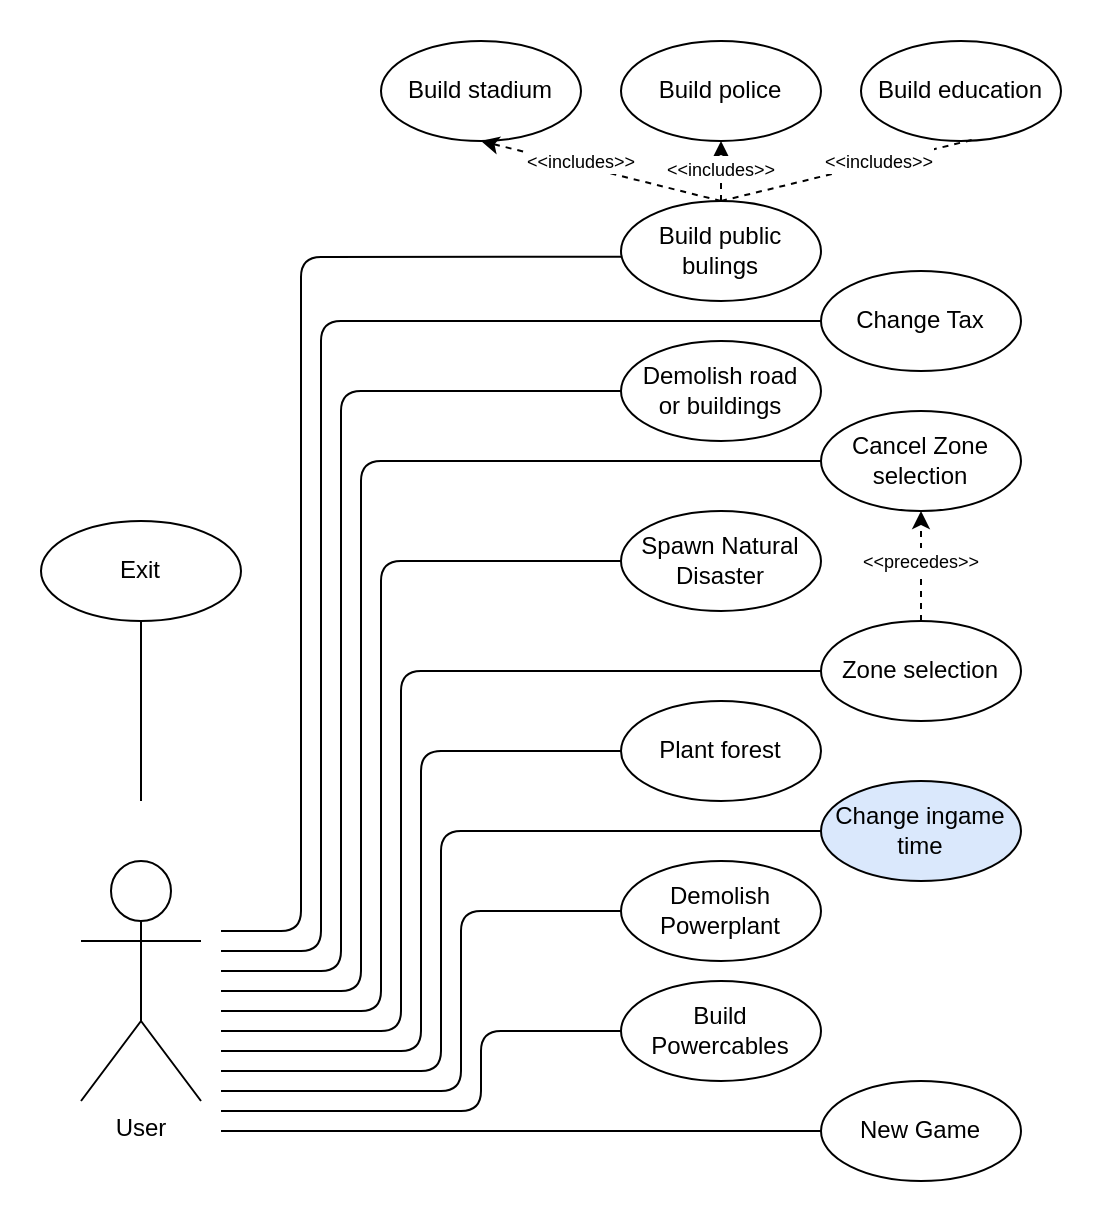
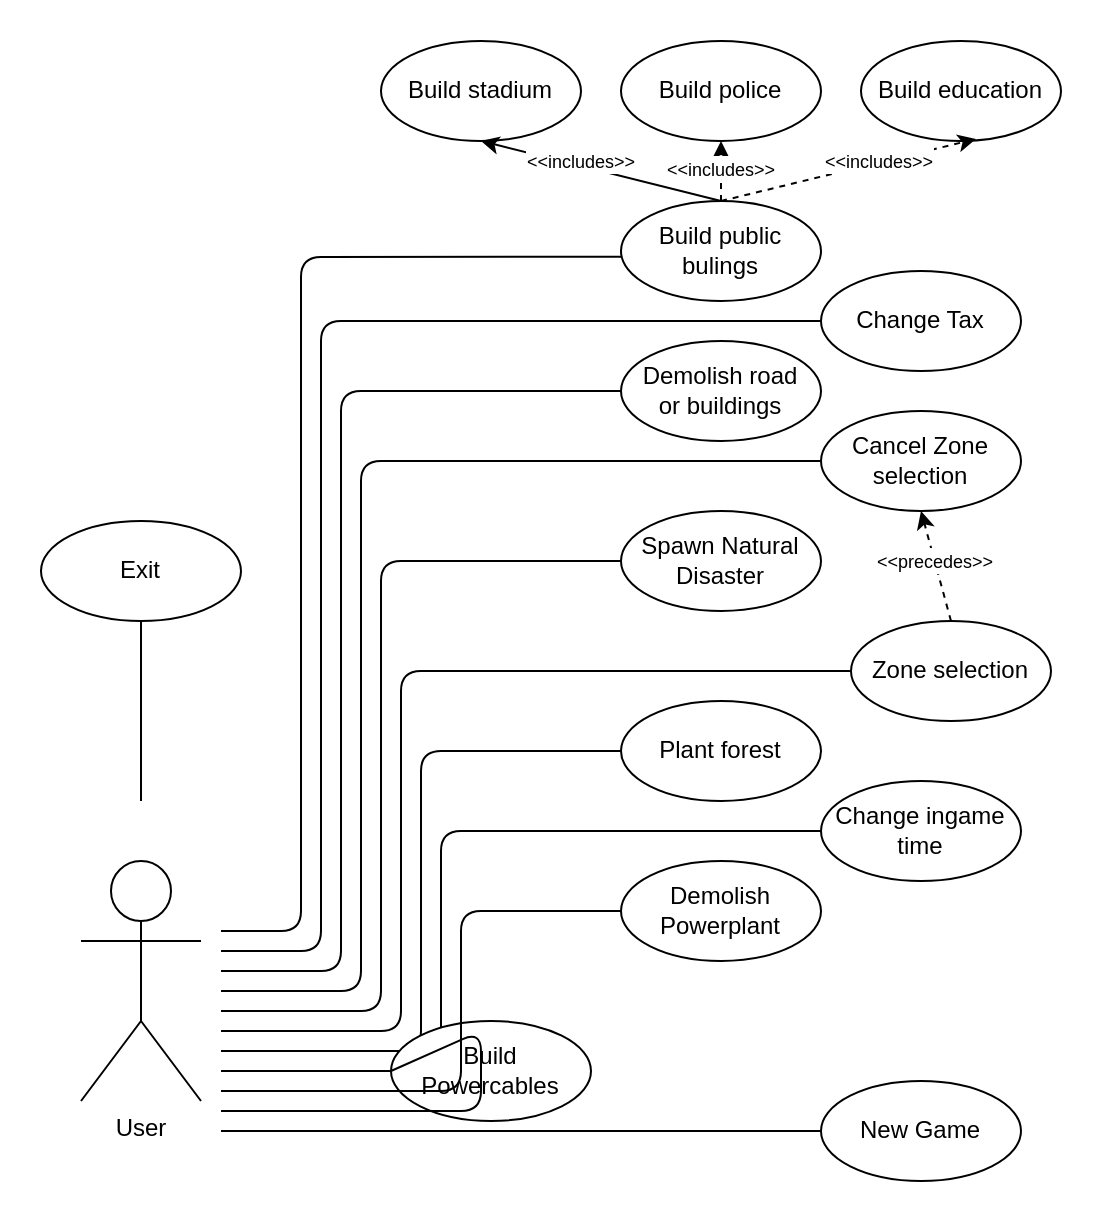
- <mxCell id="25" value="&lt;font style=&quot;font-size: 9px;&quot;&gt;&amp;lt;&amp;lt;includes&amp;gt;&amp;gt;&lt;/font&gt;" style="endArrow=none;dashed=1;html=1;rounded=0;exitX=0.5;exitY=0;exitDx=0;exitDy=0;startArrow=none;startFill=0;endFill=1;entryX=0.575;entryY=0.98;entryDx=0;entryDy=0;entryPerimeter=0;" parent="1" source="8" target="24" edge="1"><mxGeometry x="0.257" y="1" width="50" height="50" relative="1" as="geometry"><mxPoint x="409.52" y="115" as="sourcePoint" /><mxPoint x="460" y="70" as="targetPoint" /><Array as="points" /><mxPoint as="offset" /></mxGeometry></mxCell>
+ <mxCell id="25" value="&lt;font style=&quot;font-size: 9px;&quot;&gt;&amp;lt;&amp;lt;includes&amp;gt;&amp;gt;&lt;/font&gt;" style="endArrow=classic;dashed=1;html=1;rounded=0;exitX=0.5;exitY=0;exitDx=0;exitDy=0;startArrow=none;startFill=0;endFill=1;entryX=0.575;entryY=0.98;entryDx=0;entryDy=0;entryPerimeter=0;" parent="1" source="8" target="24" edge="1"><mxGeometry x="0.257" y="1" width="50" height="50" relative="1" as="geometry"><mxPoint x="409.52" y="115" as="sourcePoint" /><mxPoint x="460" y="70" as="targetPoint" /><Array as="points" /><mxPoint as="offset" /></mxGeometry></mxCell>
- <mxCell id="26" value="&lt;font style=&quot;font-size: 9px;&quot;&gt;&amp;lt;&amp;lt;includes&amp;gt;&amp;gt;&lt;/font&gt;" style="endArrow=classic;dashed=1;html=1;rounded=0;exitX=0.5;exitY=0;exitDx=0;exitDy=0;startArrow=none;startFill=0;endFill=1;entryX=0.5;entryY=1;entryDx=0;entryDy=0;" parent="1" source="8" target="22" edge="1"><mxGeometry x="0.176" y="-2" width="50" height="50" relative="1" as="geometry"><mxPoint x="250" y="100" as="sourcePoint" /><mxPoint x="260" y="70" as="targetPoint" /><Array as="points" /><mxPoint as="offset" /></mxGeometry></mxCell>
+ <mxCell id="26" value="&lt;font style=&quot;font-size: 9px;&quot;&gt;&amp;lt;&amp;lt;includes&amp;gt;&amp;gt;&lt;/font&gt;" style="endArrow=classic;dashed=0;html=1;rounded=0;exitX=0.5;exitY=0;exitDx=0;exitDy=0;startArrow=none;startFill=0;endFill=1;entryX=0.5;entryY=1;entryDx=0;entryDy=0;" parent="1" source="8" target="22" edge="1"><mxGeometry x="0.176" y="-2" width="50" height="50" relative="1" as="geometry"><mxPoint x="250" y="100" as="sourcePoint" /><mxPoint x="260" y="70" as="targetPoint" /><Array as="points" /><mxPoint as="offset" /></mxGeometry></mxCell>
- <mxCell id="4" value="Zone selection" style="ellipse;whiteSpace=wrap;html=1;" parent="1" vertex="1"><mxGeometry x="410" y="310" width="100" height="50" as="geometry" /></mxCell>
+ <mxCell id="4" value="Zone selection" style="ellipse;whiteSpace=wrap;html=1;" parent="1" vertex="1"><mxGeometry x="425" y="310" width="100" height="50" as="geometry" /></mxCell>
- <mxCell id="6" value="Change ingame time" style="ellipse;whiteSpace=wrap;html=1;fillColor=#dae8fc;" parent="1" vertex="1"><mxGeometry x="410" y="390" width="100" height="50" as="geometry" /></mxCell>
+ <mxCell id="6" value="Change ingame time" style="ellipse;whiteSpace=wrap;html=1;" parent="1" vertex="1"><mxGeometry x="410" y="390" width="100" height="50" as="geometry" /></mxCell>
- <mxCell id="31" value="Build Powercables" style="ellipse;whiteSpace=wrap;html=1;" parent="1" vertex="1"><mxGeometry x="310" y="490" width="100" height="50" as="geometry" /></mxCell>
+ <mxCell id="31" value="Build Powercables" style="ellipse;whiteSpace=wrap;html=1;" parent="1" vertex="1"><mxGeometry x="195" y="510" width="100" height="50" as="geometry" /></mxCell>
